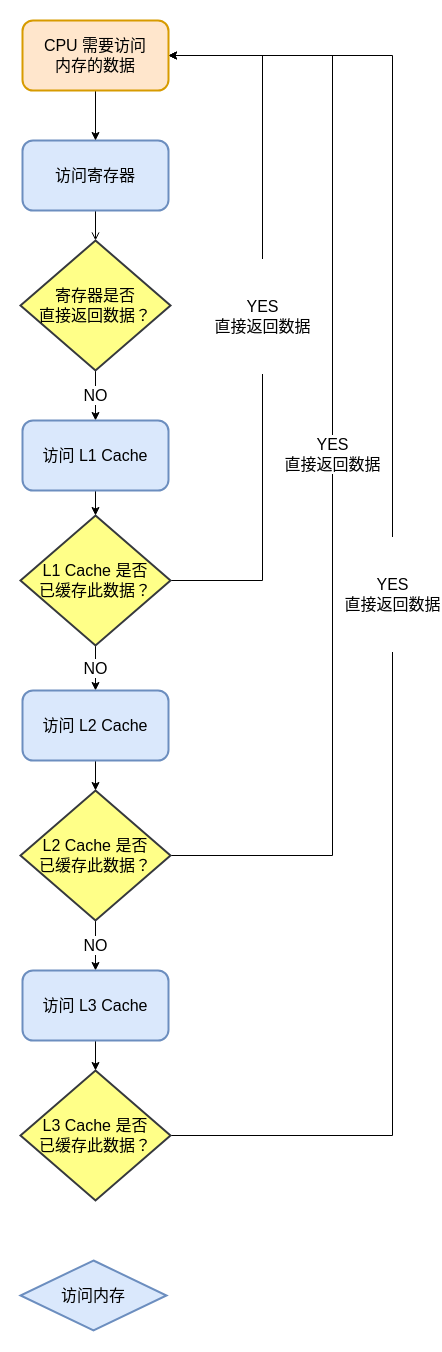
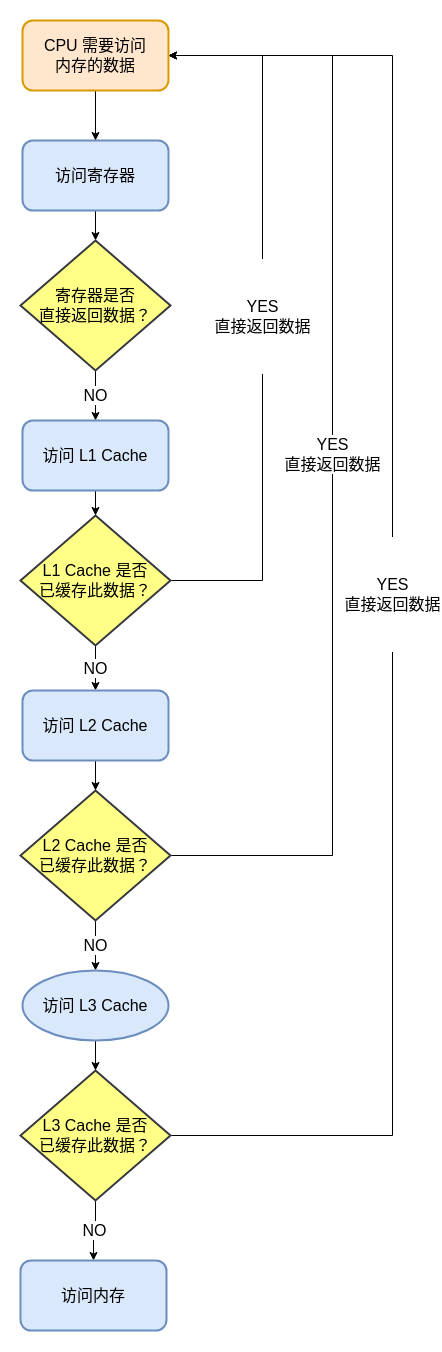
- <mxCell id="2" style="edgeStyle=orthogonalEdgeStyle;rounded=0;orthogonalLoop=1;jettySize=auto;html=1;fontSize=16;endArrow=open;" edge="1" parent="1" source="3" target="5"><mxGeometry relative="1" as="geometry" /></mxCell>
+ <mxCell id="2" style="edgeStyle=orthogonalEdgeStyle;rounded=0;orthogonalLoop=1;jettySize=auto;html=1;fontSize=16;" edge="1" parent="1" source="3" target="5"><mxGeometry relative="1" as="geometry" /></mxCell>
- <mxCell id="23" value="访问 L3 Cache" style="rounded=1;whiteSpace=wrap;html=1;strokeWidth=2;fillWeight=4;hachureGap=8;hachureAngle=45;fillColor=#dae8fc;sketch=0;strokeColor=#6c8ebf;fontSize=16;" vertex="1" parent="1"><mxGeometry x="22" y="970" width="146" height="70" as="geometry" /></mxCell>
+ <mxCell id="23" value="访问 L3 Cache" style="ellipse;whiteSpace=wrap;html=1;strokeWidth=2;fillWeight=4;hachureGap=8;hachureAngle=45;fillColor=#dae8fc;sketch=0;strokeColor=#6c8ebf;fontSize=16;" vertex="1" parent="1"><mxGeometry x="22" y="970" width="146" height="70" as="geometry" /></mxCell>
+ <mxCell id="12" value="NO" style="edgeStyle=orthogonalEdgeStyle;rounded=0;orthogonalLoop=1;jettySize=auto;html=1;entryX=0.5;entryY=0;entryDx=0;entryDy=0;fontSize=16;" edge="1" parent="1" source="14" target="15"><mxGeometry relative="1" as="geometry" /></mxCell>
- <mxCell id="15" value="访问内存" style="rhombus;whiteSpace=wrap;html=1;strokeWidth=2;fillWeight=4;hachureGap=8;hachureAngle=45;fillColor=#dae8fc;sketch=0;strokeColor=#6c8ebf;fontSize=16;" vertex="1" parent="1"><mxGeometry x="20" y="1260" width="146" height="70" as="geometry" /></mxCell>
+ <mxCell id="15" value="访问内存" style="rounded=1;whiteSpace=wrap;html=1;strokeWidth=2;fillWeight=4;hachureGap=8;hachureAngle=45;fillColor=#dae8fc;sketch=0;strokeColor=#6c8ebf;fontSize=16;" vertex="1" parent="1"><mxGeometry x="20" y="1260" width="146" height="70" as="geometry" /></mxCell>
